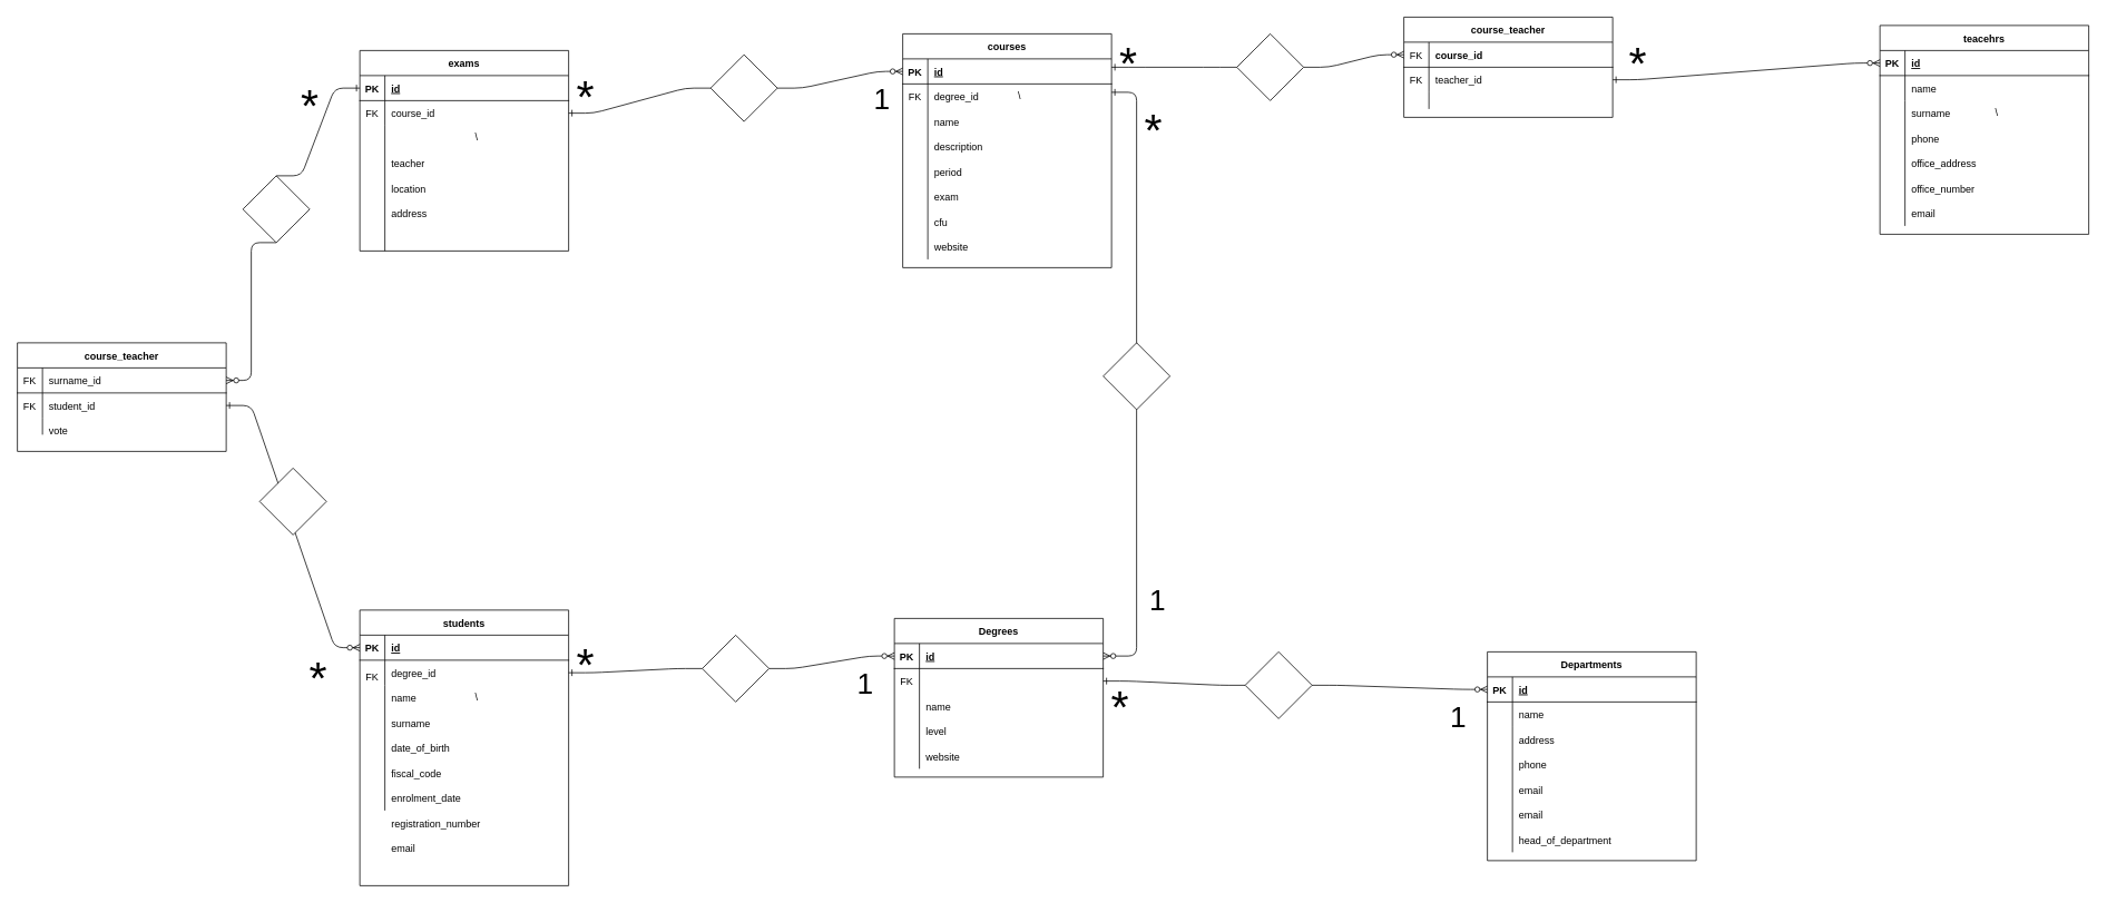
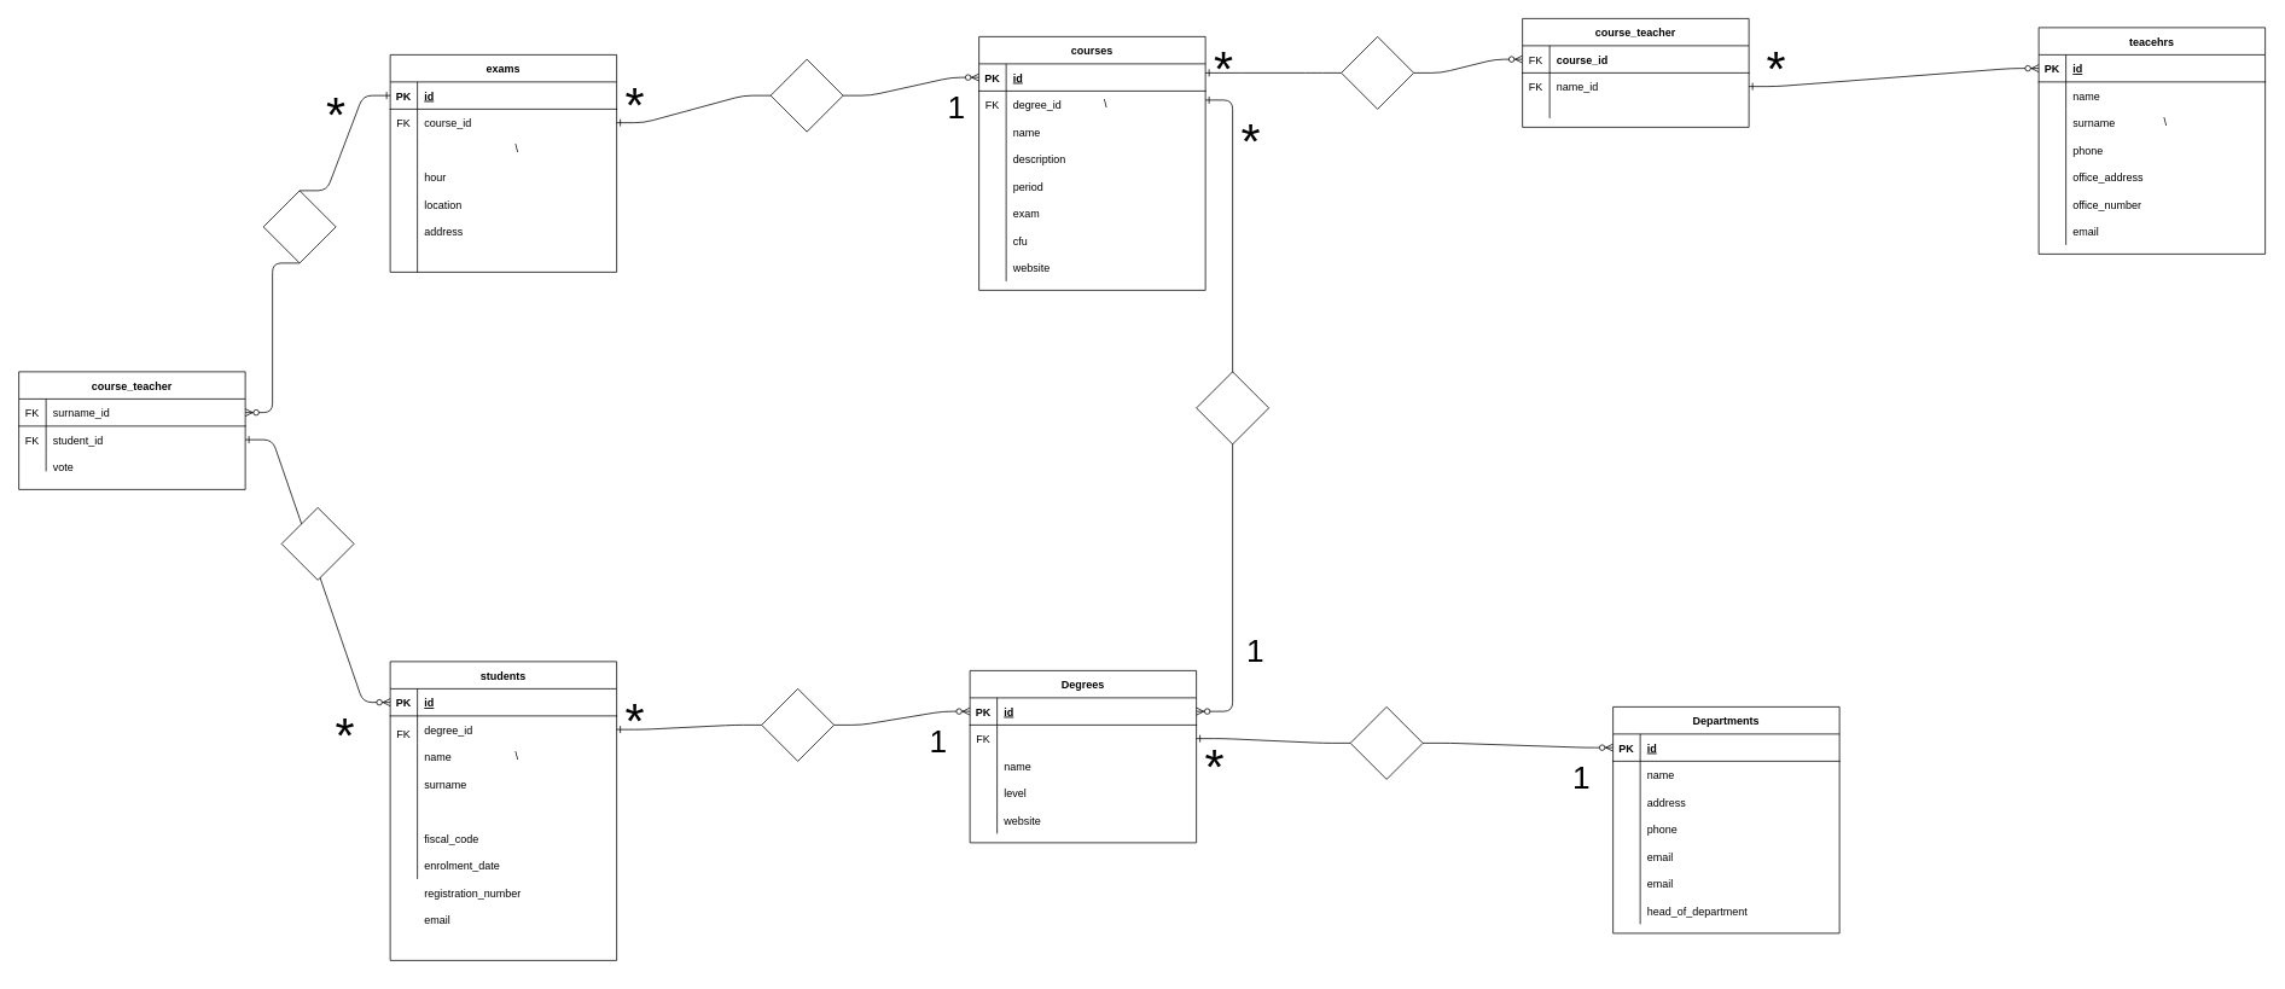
- <mxCell id="67" value="teacher_id" style="shape=partialRectangle;overflow=hidden;connectable=0;fillColor=none;top=0;left=0;bottom=0;right=0;align=left;spacingLeft=6;" vertex="1" parent="65"><mxGeometry x="30" width="220" height="30" as="geometry"><mxRectangle width="220" height="30" as="alternateBounds" /></mxGeometry></mxCell>
+ <mxCell id="67" value="name_id" style="shape=partialRectangle;overflow=hidden;connectable=0;fillColor=none;top=0;left=0;bottom=0;right=0;align=left;spacingLeft=6;" vertex="1" parent="65"><mxGeometry x="30" width="220" height="30" as="geometry"><mxRectangle width="220" height="30" as="alternateBounds" /></mxGeometry></mxCell>
- <mxCell id="85" value="teacher" style="shape=partialRectangle;overflow=hidden;connectable=0;fillColor=none;top=0;left=0;bottom=0;right=0;align=left;spacingLeft=6;" vertex="1" parent="84"><mxGeometry y="30" width="220" height="30" as="geometry"><mxRectangle width="220" height="30" as="alternateBounds" /></mxGeometry></mxCell>
+ <mxCell id="85" value="hour" style="shape=partialRectangle;overflow=hidden;connectable=0;fillColor=none;top=0;left=0;bottom=0;right=0;align=left;spacingLeft=6;" vertex="1" parent="84"><mxGeometry y="30" width="220" height="30" as="geometry"><mxRectangle width="220" height="30" as="alternateBounds" /></mxGeometry></mxCell>
- <mxCell id="107" value="date_of_birth" style="shape=partialRectangle;overflow=hidden;connectable=0;fillColor=none;top=0;left=0;bottom=0;right=0;align=left;spacingLeft=6;" vertex="1" parent="89"><mxGeometry x="30" y="150" width="220" height="30" as="geometry"><mxRectangle width="220" height="30" as="alternateBounds" /></mxGeometry></mxCell>
